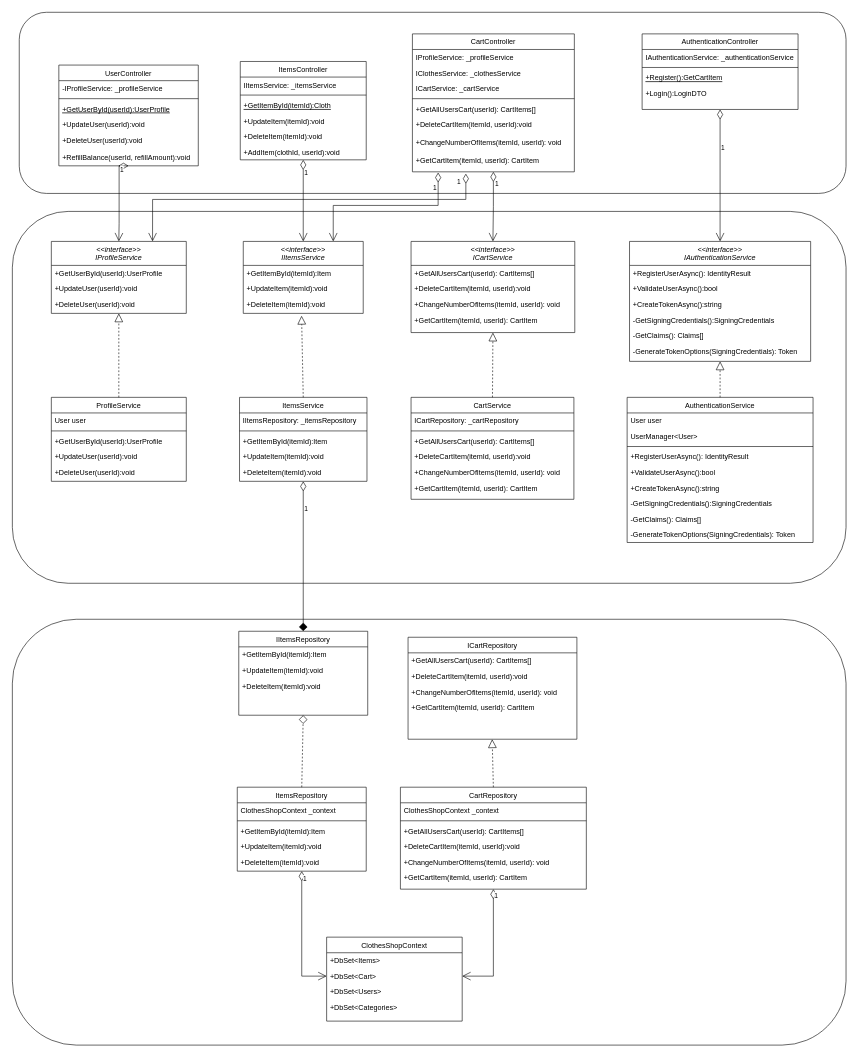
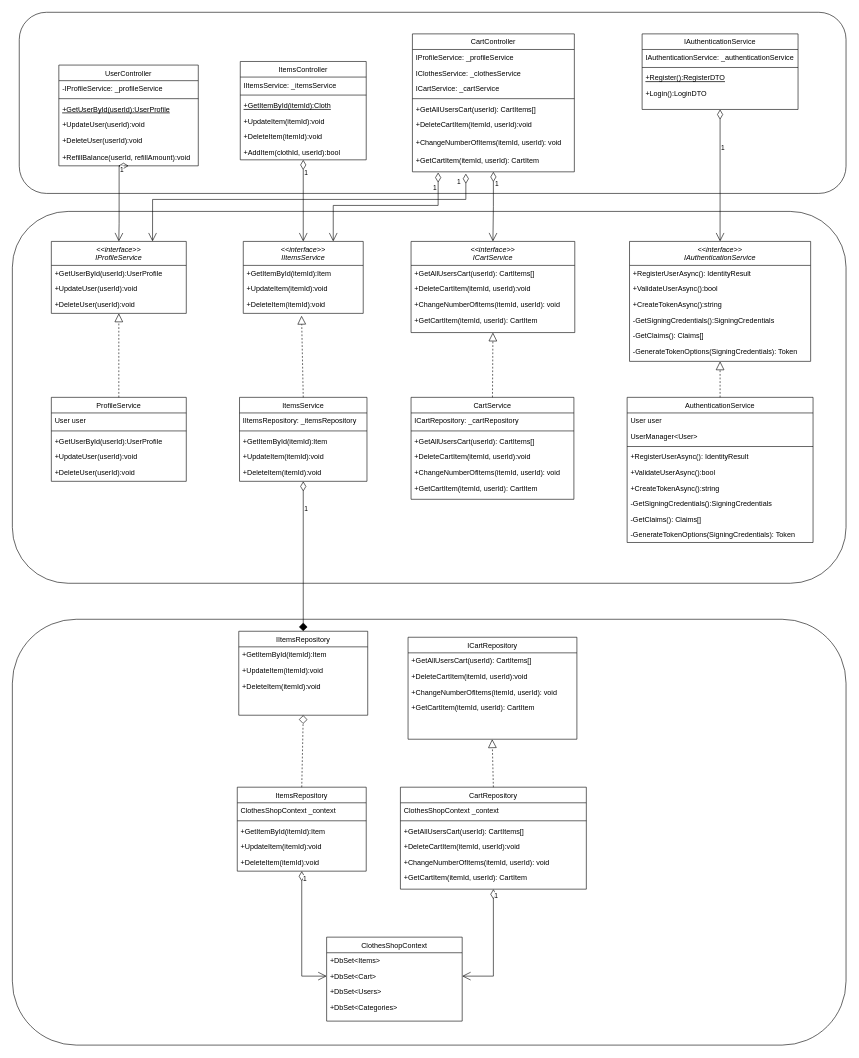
- <mxCell id="38" value="AuthenticationController" style="swimlane;fontStyle=0;align=center;verticalAlign=top;childLayout=stackLayout;horizontal=1;startSize=26;horizontalStack=0;resizeParent=1;resizeLast=0;collapsible=1;marginBottom=0;rounded=0;shadow=0;strokeWidth=1;" parent="1" vertex="1"><mxGeometry x="1070" y="56" width="260" height="126" as="geometry"><mxRectangle x="130" y="380" width="160" height="26" as="alternateBounds" /></mxGeometry></mxCell>
+ <mxCell id="38" value="IAuthenticationService" style="swimlane;fontStyle=0;align=center;verticalAlign=top;childLayout=stackLayout;horizontal=1;startSize=26;horizontalStack=0;resizeParent=1;resizeLast=0;collapsible=1;marginBottom=0;rounded=0;shadow=0;strokeWidth=1;" parent="1" vertex="1"><mxGeometry x="1070" y="56" width="260" height="126" as="geometry"><mxRectangle x="130" y="380" width="160" height="26" as="alternateBounds" /></mxGeometry></mxCell>
- <mxCell id="41" value="+Register():GetCartItem" style="text;align=left;verticalAlign=top;spacingLeft=4;spacingRight=4;overflow=hidden;rotatable=0;points=[[0,0.5],[1,0.5]];portConstraint=eastwest;fontStyle=4" parent="38" vertex="1"><mxGeometry y="60" width="260" height="26" as="geometry" /></mxCell>
+ <mxCell id="41" value="+Register():RegisterDTO" style="text;align=left;verticalAlign=top;spacingLeft=4;spacingRight=4;overflow=hidden;rotatable=0;points=[[0,0.5],[1,0.5]];portConstraint=eastwest;fontStyle=4" parent="38" vertex="1"><mxGeometry y="60" width="260" height="26" as="geometry" /></mxCell>
- <mxCell id="28" value="+AddItem(clothId, userId):void" style="text;align=left;verticalAlign=top;spacingLeft=4;spacingRight=4;overflow=hidden;rotatable=0;points=[[0,0.5],[1,0.5]];portConstraint=eastwest;" vertex="1" parent="22"><mxGeometry y="138" width="210" height="26" as="geometry" /></mxCell>
+ <mxCell id="28" value="+AddItem(clothId, userId):bool" style="text;align=left;verticalAlign=top;spacingLeft=4;spacingRight=4;overflow=hidden;rotatable=0;points=[[0,0.5],[1,0.5]];portConstraint=eastwest;" vertex="1" parent="22"><mxGeometry y="138" width="210" height="26" as="geometry" /></mxCell>
